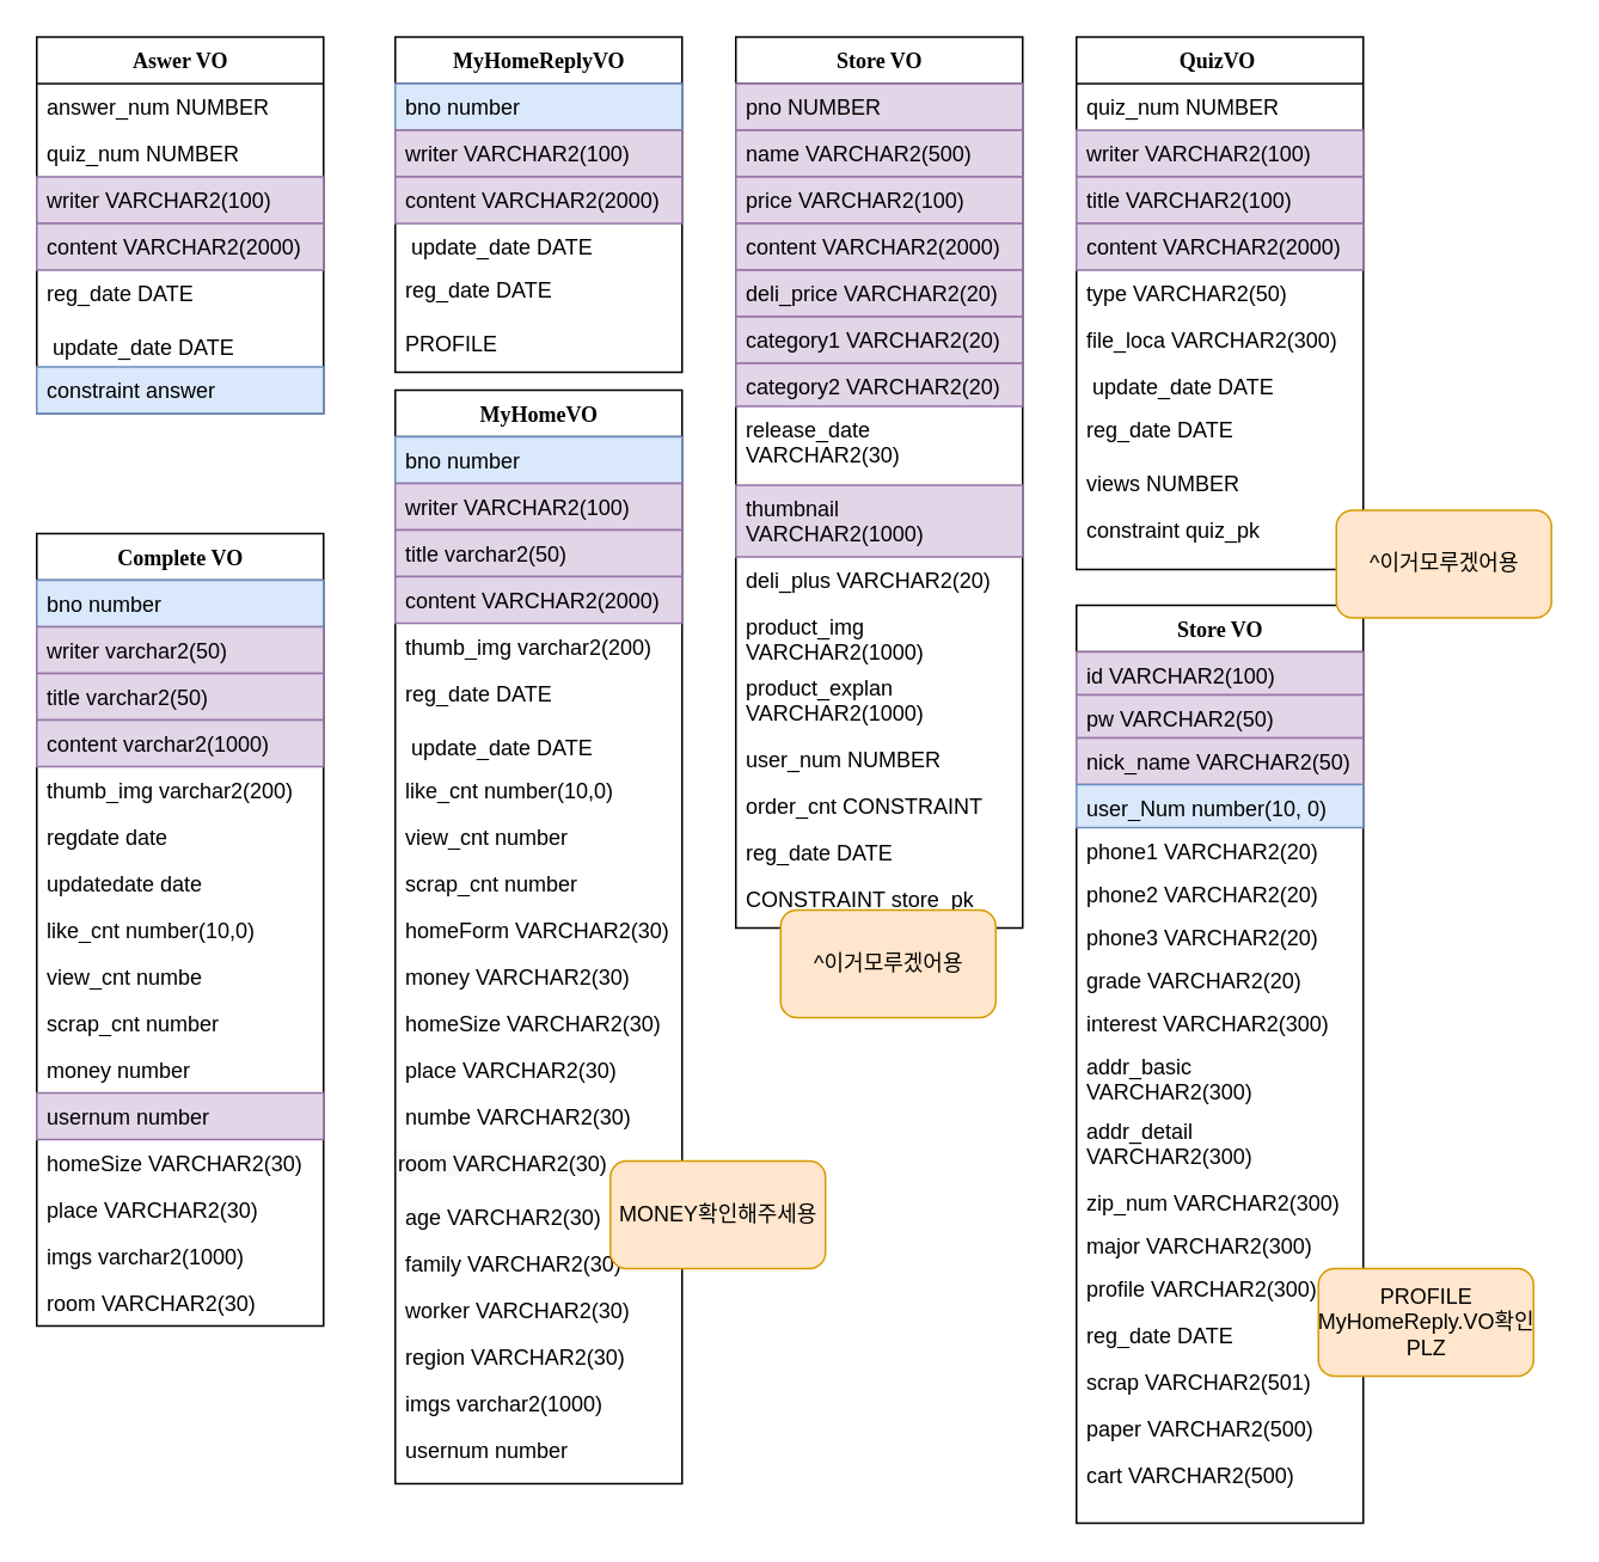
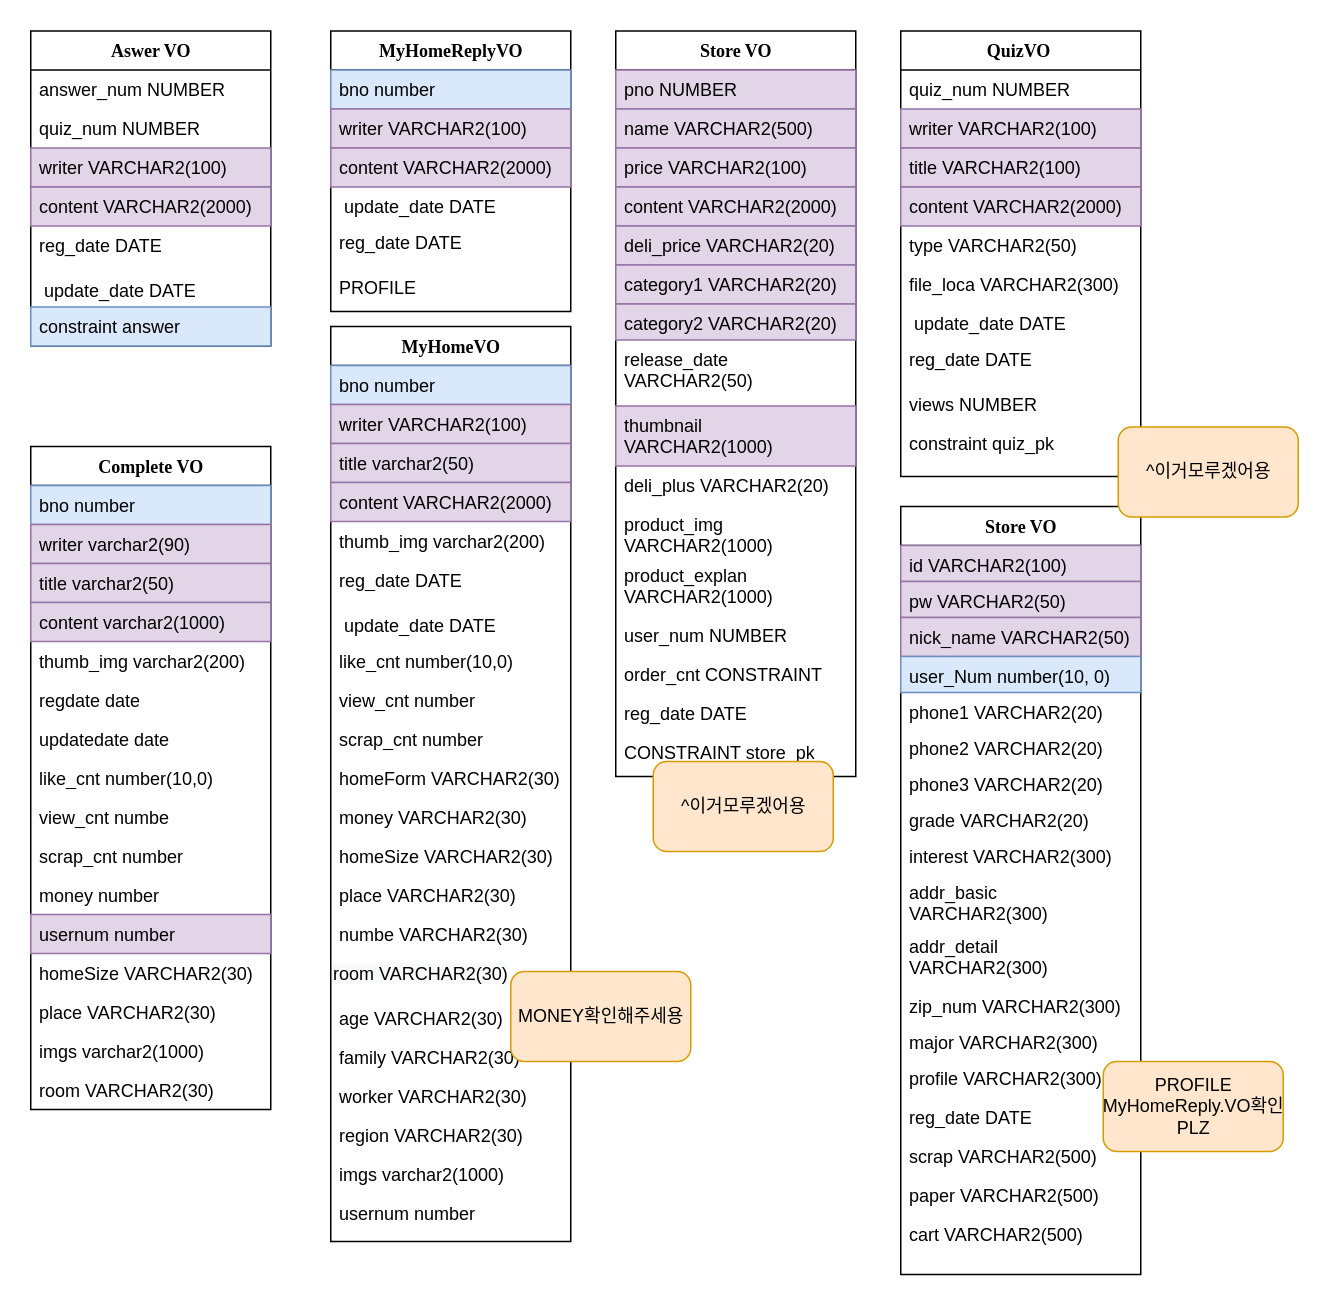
- <mxCell id="78" value="release_date VARCHAR2(30)" style="text;html=1;strokeColor=none;fillColor=none;align=left;verticalAlign=top;spacingLeft=4;spacingRight=4;whiteSpace=wrap;overflow=hidden;rotatable=0;points=[[0,0.5],[1,0.5]];portConstraint=eastwest;" vertex="1" parent="70"><mxGeometry y="206" width="160" height="44" as="geometry" /></mxCell>
+ <mxCell id="78" value="release_date VARCHAR2(50)" style="text;html=1;strokeColor=none;fillColor=none;align=left;verticalAlign=top;spacingLeft=4;spacingRight=4;whiteSpace=wrap;overflow=hidden;rotatable=0;points=[[0,0.5],[1,0.5]];portConstraint=eastwest;" vertex="1" parent="70"><mxGeometry y="206" width="160" height="44" as="geometry" /></mxCell>
- <mxCell id="19" value="writer varchar2(50)" style="text;html=1;strokeColor=#9673a6;fillColor=#e1d5e7;align=left;verticalAlign=top;spacingLeft=4;spacingRight=4;whiteSpace=wrap;overflow=hidden;rotatable=0;points=[[0,0.5],[1,0.5]];portConstraint=eastwest;" parent="17" vertex="1"><mxGeometry y="52" width="160" height="26" as="geometry" /></mxCell>
+ <mxCell id="19" value="writer varchar2(90)" style="text;html=1;strokeColor=#9673a6;fillColor=#e1d5e7;align=left;verticalAlign=top;spacingLeft=4;spacingRight=4;whiteSpace=wrap;overflow=hidden;rotatable=0;points=[[0,0.5],[1,0.5]];portConstraint=eastwest;" parent="17" vertex="1"><mxGeometry y="52" width="160" height="26" as="geometry" /></mxCell>
- <mxCell id="103" value="scrap VARCHAR2(501)" style="text;html=1;strokeColor=none;fillColor=none;align=left;verticalAlign=top;spacingLeft=4;spacingRight=4;whiteSpace=wrap;overflow=hidden;rotatable=0;points=[[0,0.5],[1,0.5]];portConstraint=eastwest;" vertex="1" parent="87"><mxGeometry y="420" width="160" height="26" as="geometry" /></mxCell>
+ <mxCell id="103" value="scrap VARCHAR2(500)" style="text;html=1;strokeColor=none;fillColor=none;align=left;verticalAlign=top;spacingLeft=4;spacingRight=4;whiteSpace=wrap;overflow=hidden;rotatable=0;points=[[0,0.5],[1,0.5]];portConstraint=eastwest;" vertex="1" parent="87"><mxGeometry y="420" width="160" height="26" as="geometry" /></mxCell>
